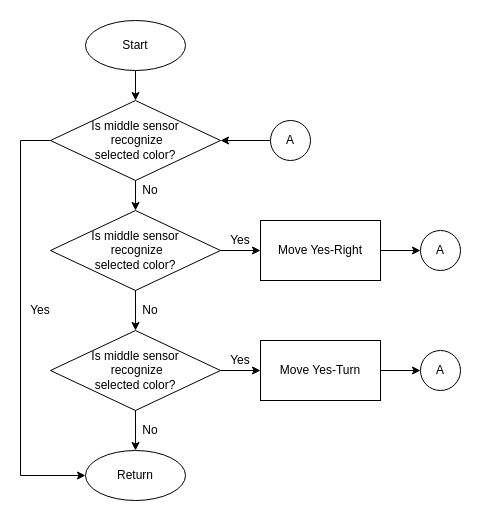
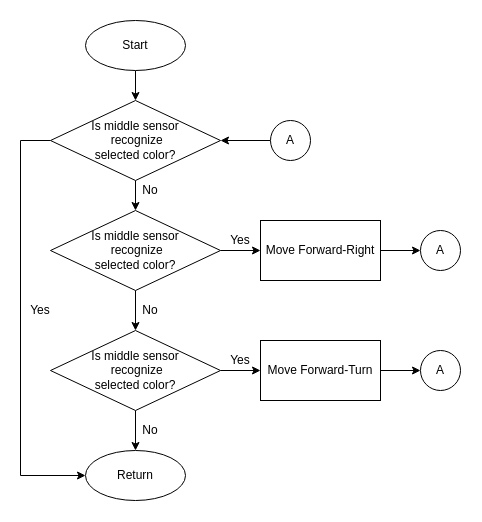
- <mxCell id="16" value="Move Yes-Right" style="rounded=0;whiteSpace=wrap;html=1;" vertex="1" parent="1"><mxGeometry x="260" y="220" width="120" height="60" as="geometry" /></mxCell>
+ <mxCell id="16" value="Move Forward-Right" style="rounded=0;whiteSpace=wrap;html=1;" vertex="1" parent="1"><mxGeometry x="260" y="220" width="120" height="60" as="geometry" /></mxCell>
- <mxCell id="18" value="Move Yes-Turn" style="rounded=0;whiteSpace=wrap;html=1;" vertex="1" parent="1"><mxGeometry x="260" y="340" width="120" height="60" as="geometry" /></mxCell>
+ <mxCell id="18" value="Move Forward-Turn" style="rounded=0;whiteSpace=wrap;html=1;" vertex="1" parent="1"><mxGeometry x="260" y="340" width="120" height="60" as="geometry" /></mxCell>
